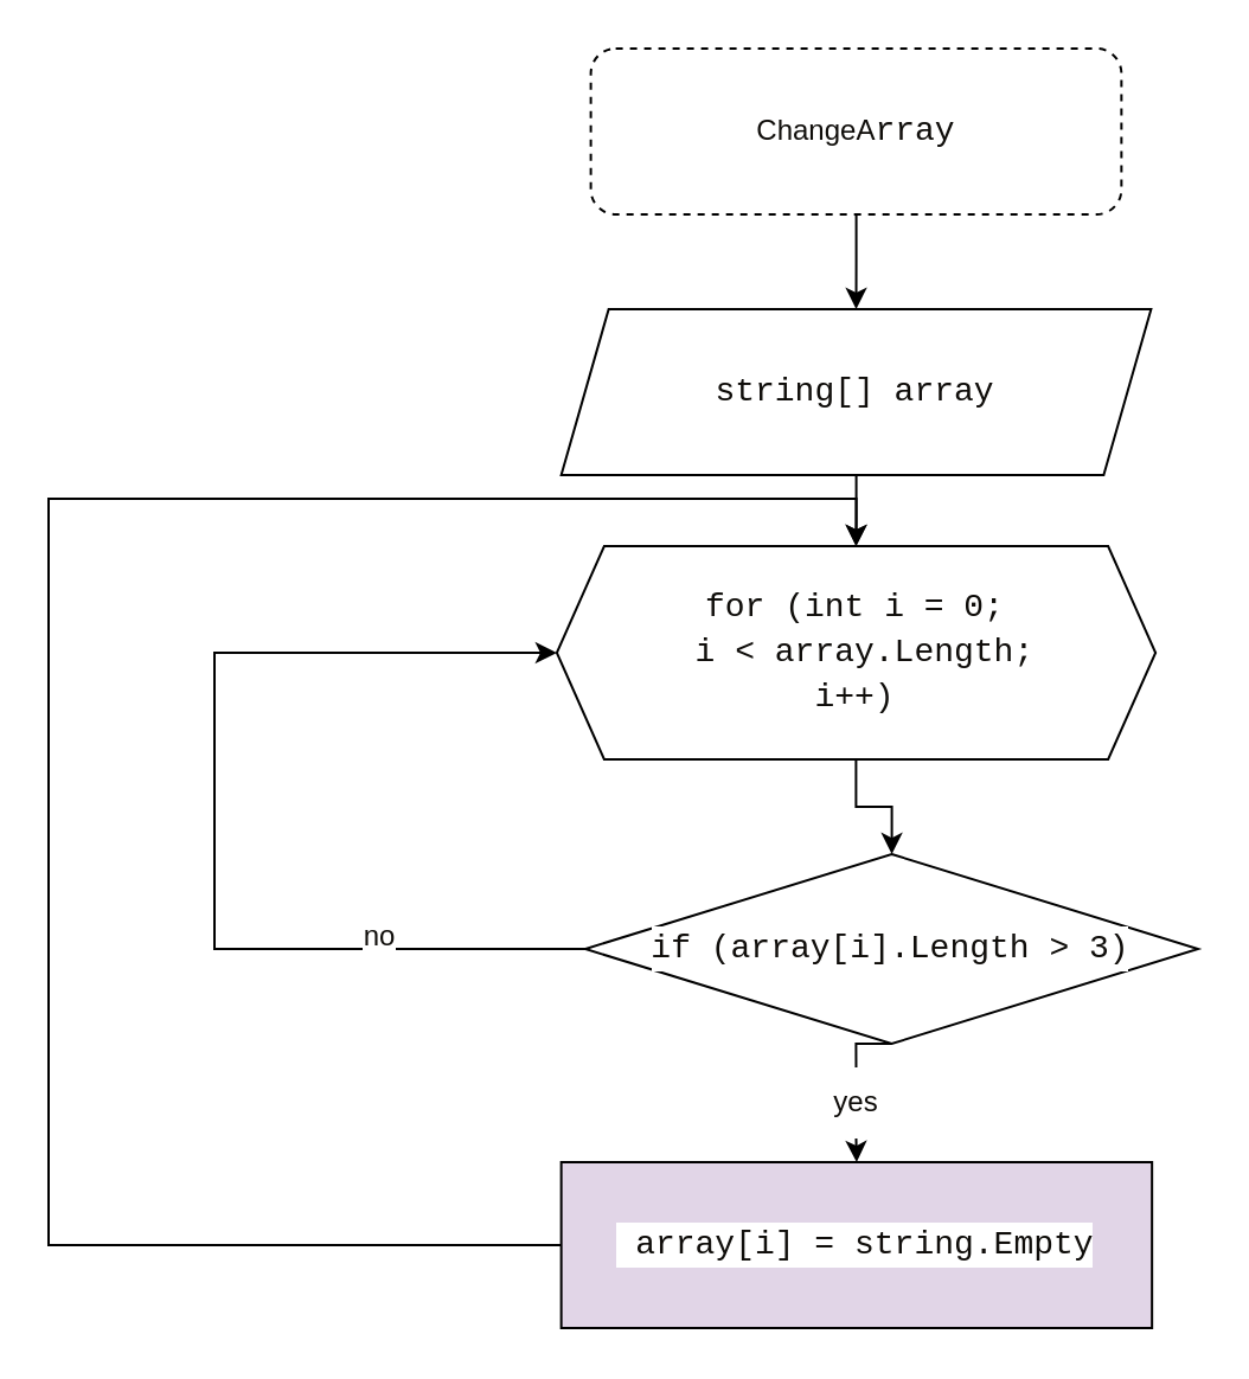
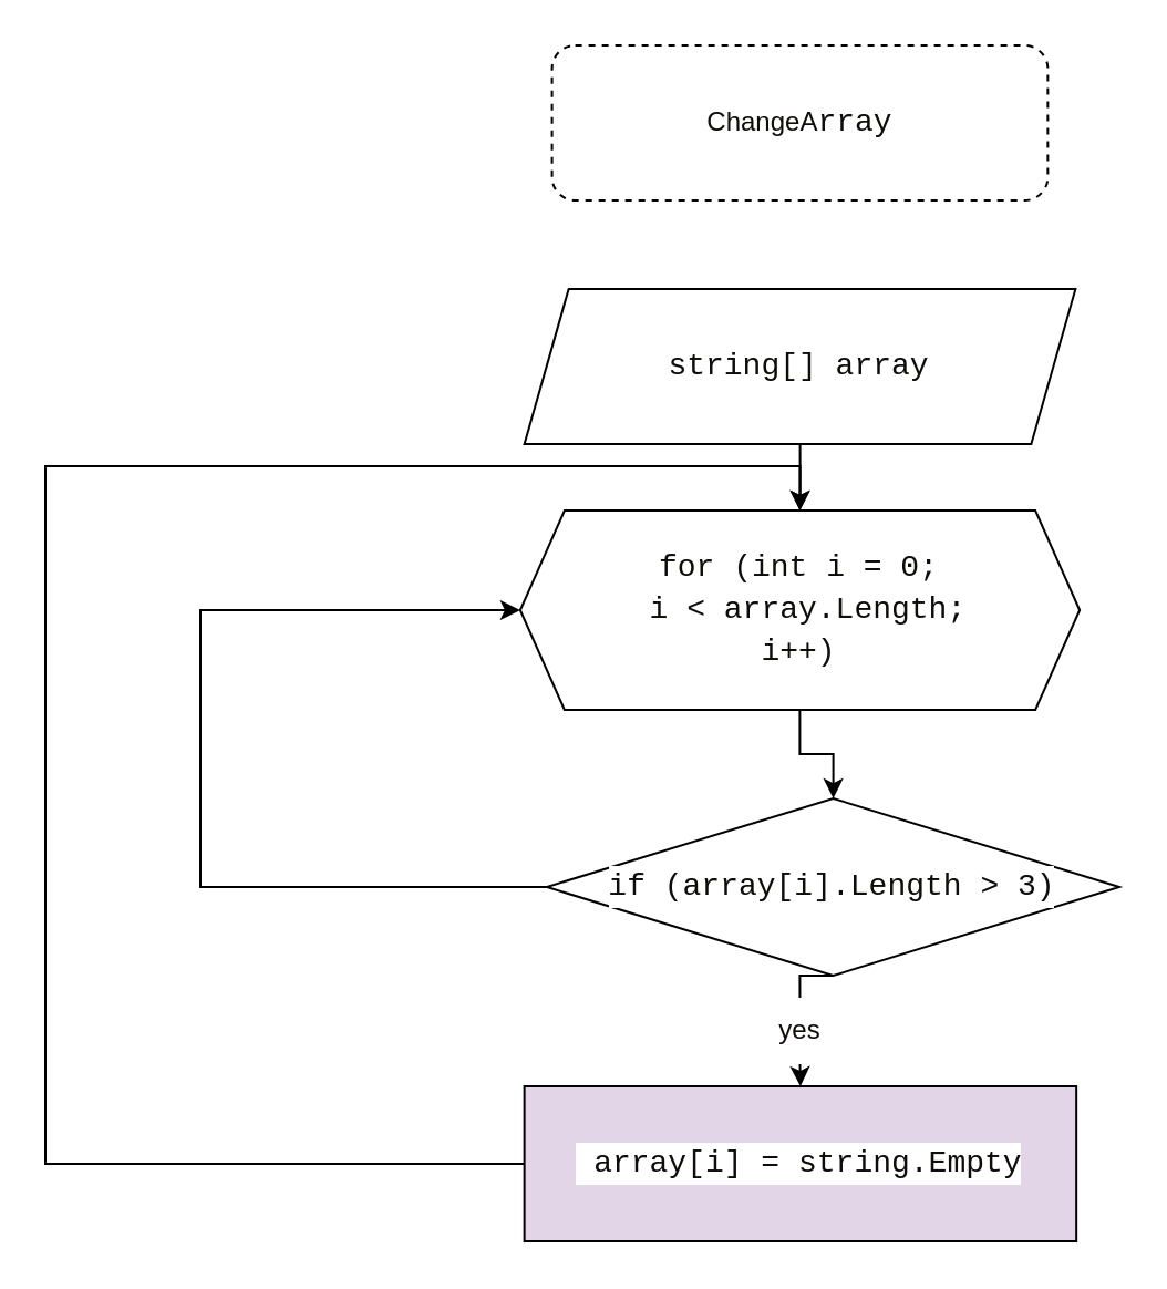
- <mxCell id="6" value="" style="edgeStyle=orthogonalEdgeStyle;rounded=0;orthogonalLoop=1;jettySize=auto;html=1;fontColor=#0F0D0A;entryX=0.5;entryY=0;entryDx=0;entryDy=0;" edge="1" parent="1" source="7" target="3"><mxGeometry relative="1" as="geometry"><mxPoint x="430" y="120" as="targetPoint" /></mxGeometry></mxCell>
- <mxCell id="13" value="no" style="text;html=1;strokeColor=none;fillColor=none;align=center;verticalAlign=middle;whiteSpace=wrap;rounded=0;labelBackgroundColor=#FFFFFF;fontColor=#0F0D0A;" vertex="1" parent="1"><mxGeometry x="130" y="380" width="60" height="30" as="geometry" /></mxCell>
